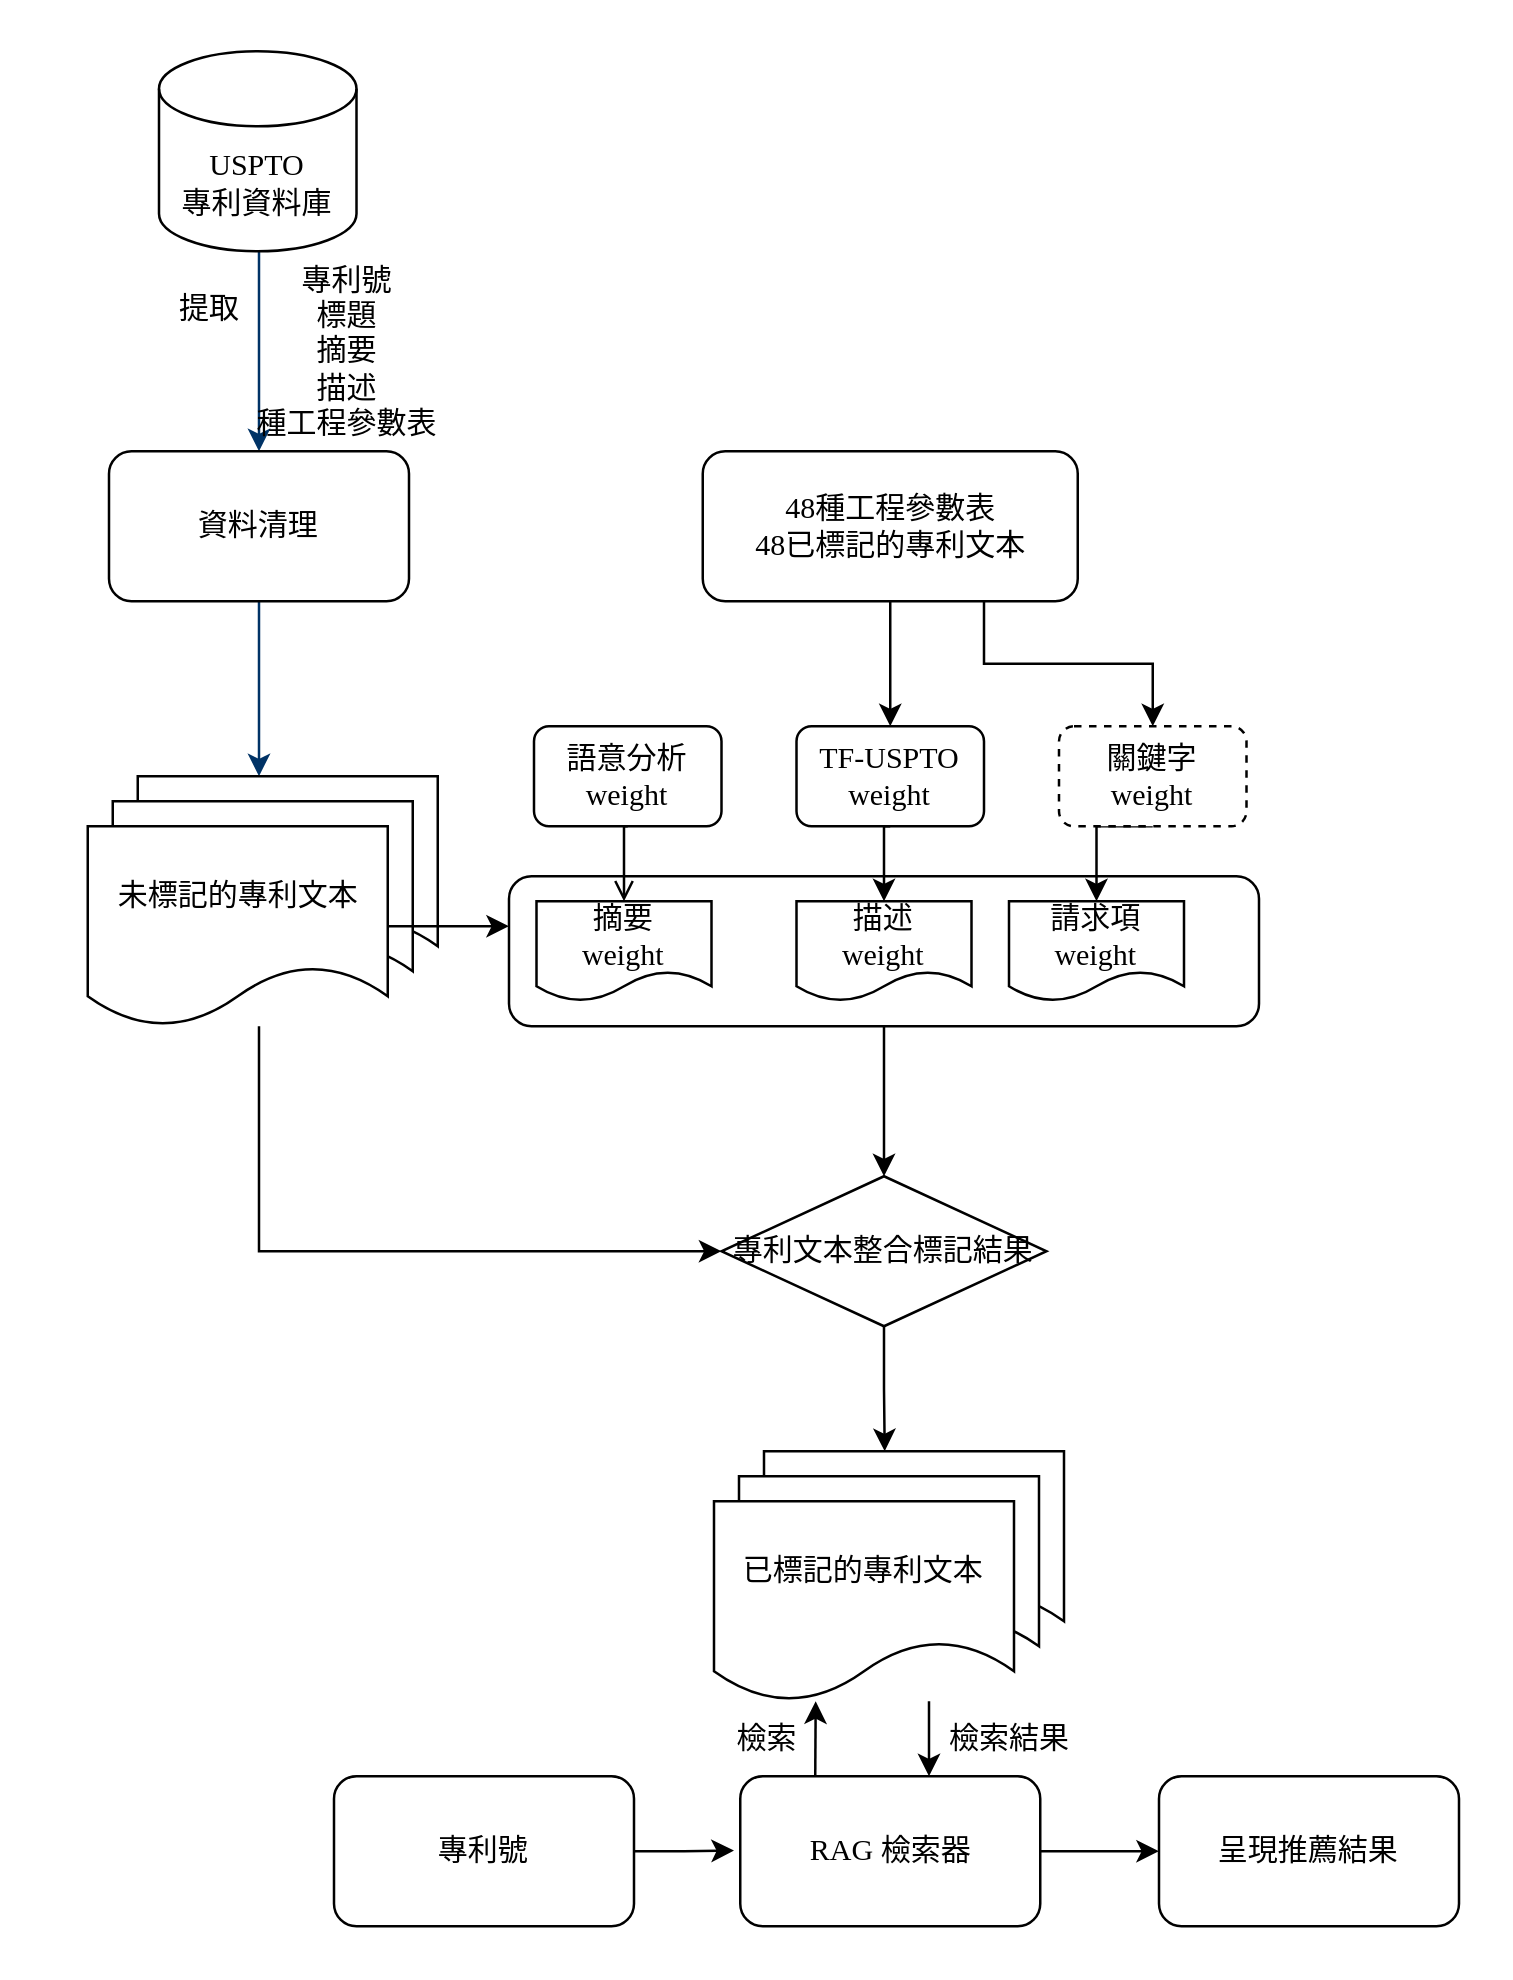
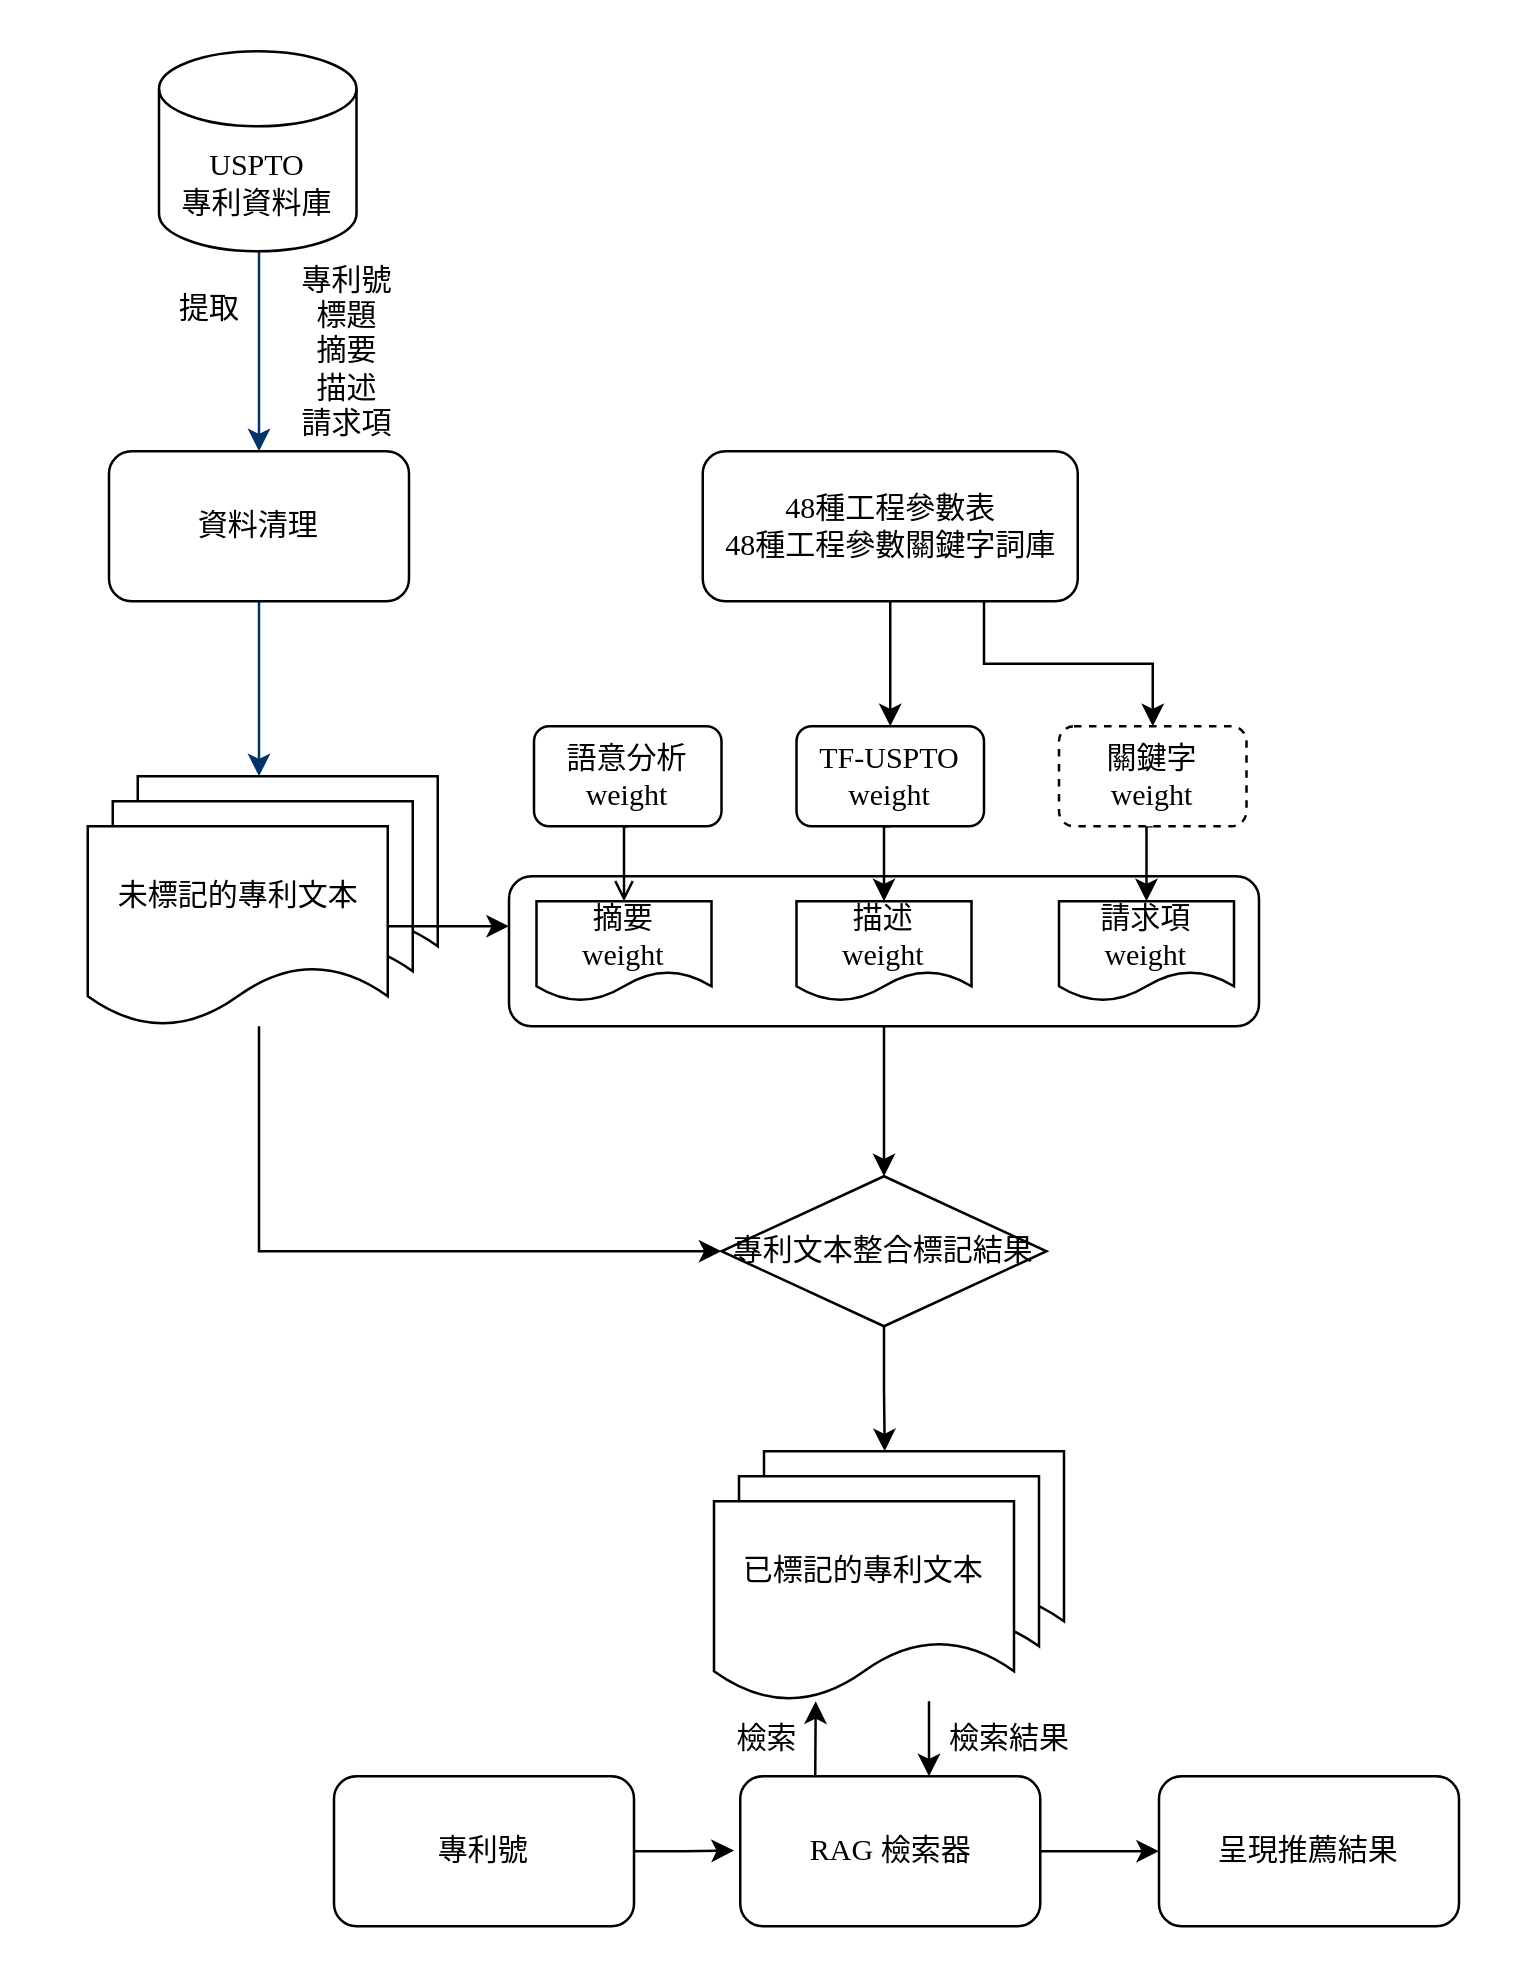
- <mxCell id="11" value="專利號&lt;div&gt;標題&lt;br&gt;&lt;div&gt;摘要&lt;/div&gt;&lt;div&gt;描述&lt;/div&gt;&lt;div&gt;種工程參數表&lt;/div&gt;&lt;/div&gt;" style="text;html=1;align=center;verticalAlign=middle;resizable=0;points=[];autosize=1;strokeColor=none;fillColor=none;fontFamily=標楷體;" vertex="1" parent="1"><mxGeometry x="108" y="95" width="60" height="90" as="geometry" /></mxCell>
+ <mxCell id="11" value="專利號&lt;div&gt;標題&lt;br&gt;&lt;div&gt;摘要&lt;/div&gt;&lt;div&gt;描述&lt;/div&gt;&lt;div&gt;請求項&lt;/div&gt;&lt;/div&gt;" style="text;html=1;align=center;verticalAlign=middle;resizable=0;points=[];autosize=1;strokeColor=none;fillColor=none;fontFamily=標楷體;" vertex="1" parent="1"><mxGeometry x="108" y="95" width="60" height="90" as="geometry" /></mxCell>
- <mxCell id="15" value="&lt;div&gt;&lt;font face=&quot;Times New Roman&quot;&gt;48&lt;/font&gt;種工程參數表&lt;font face=&quot;Times New Roman&quot;&gt;&lt;/font&gt;&lt;/div&gt;&lt;font face=&quot;Times New Roman&quot;&gt;48&lt;/font&gt;已標記的專利文本" style="rounded=1;whiteSpace=wrap;html=1;fontFamily=標楷體;" vertex="1" parent="1"><mxGeometry x="280.5" y="180" width="150" height="60" as="geometry" /></mxCell>
+ <mxCell id="15" value="&lt;div&gt;&lt;font face=&quot;Times New Roman&quot;&gt;48&lt;/font&gt;種工程參數表&lt;font face=&quot;Times New Roman&quot;&gt;&lt;/font&gt;&lt;/div&gt;&lt;font face=&quot;Times New Roman&quot;&gt;48&lt;/font&gt;種工程參數關鍵字詞庫" style="rounded=1;whiteSpace=wrap;html=1;fontFamily=標楷體;" vertex="1" parent="1"><mxGeometry x="280.5" y="180" width="150" height="60" as="geometry" /></mxCell>
- <mxCell id="18" value="&lt;font face=&quot;標楷體&quot;&gt;請求項&lt;/font&gt;&lt;div&gt;&lt;font face=&quot;Times New Roman&quot;&gt;weight&lt;/font&gt;&lt;/div&gt;" style="shape=document;whiteSpace=wrap;html=1;boundedLbl=1;" vertex="1" parent="1"><mxGeometry x="403" y="360" width="70" height="40" as="geometry" /></mxCell>
+ <mxCell id="18" value="&lt;font face=&quot;標楷體&quot;&gt;請求項&lt;/font&gt;&lt;div&gt;&lt;font face=&quot;Times New Roman&quot;&gt;weight&lt;/font&gt;&lt;/div&gt;" style="shape=document;whiteSpace=wrap;html=1;boundedLbl=1;" vertex="1" parent="1"><mxGeometry x="423" y="360" width="70" height="40" as="geometry" /></mxCell>
